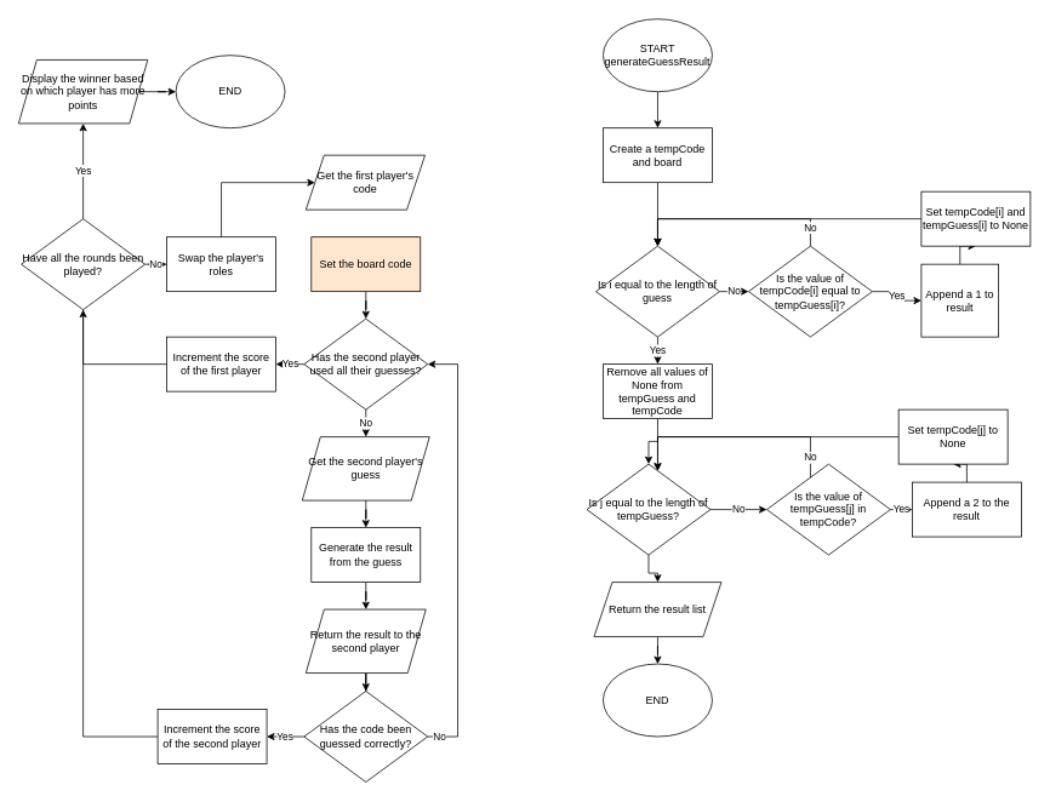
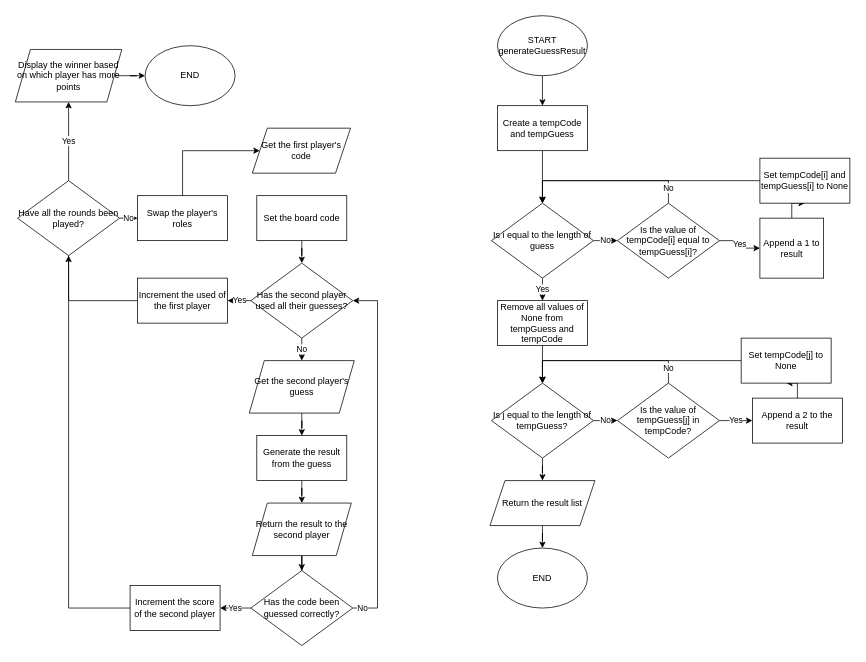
- <mxCell id="41" value="Create a tempCode and board" style="rounded=0;whiteSpace=wrap;html=1;" vertex="1" parent="1"><mxGeometry x="663" y="140" width="120" height="60" as="geometry" /></mxCell>
+ <mxCell id="41" value="Create a tempCode and tempGuess" style="rounded=0;whiteSpace=wrap;html=1;" vertex="1" parent="1"><mxGeometry x="663" y="140" width="120" height="60" as="geometry" /></mxCell>
- <mxCell id="5" value="Set the board code" style="rounded=0;whiteSpace=wrap;html=1;fillColor=#ffe6cc;" parent="1" vertex="1"><mxGeometry x="342" y="260" width="120" height="60" as="geometry" /></mxCell>
+ <mxCell id="5" value="Set the board code" style="rounded=0;whiteSpace=wrap;html=1;" parent="1" vertex="1"><mxGeometry x="342" y="260" width="120" height="60" as="geometry" /></mxCell>
- <mxCell id="19" value="Increment the score of the first player" style="rounded=0;whiteSpace=wrap;html=1;" parent="1" vertex="1"><mxGeometry x="183" y="370" width="120" height="60" as="geometry" /></mxCell>
+ <mxCell id="19" value="Increment the used of the first player" style="rounded=0;whiteSpace=wrap;html=1;" parent="1" vertex="1"><mxGeometry x="183" y="370" width="120" height="60" as="geometry" /></mxCell>
- <mxCell id="47" value="Is j equal to the length of tempGuess?" style="rhombus;whiteSpace=wrap;html=1;" vertex="1" parent="1"><mxGeometry x="645" y="510" width="136" height="100" as="geometry" /></mxCell>
+ <mxCell id="47" value="Is j equal to the length of tempGuess?" style="rhombus;whiteSpace=wrap;html=1;" vertex="1" parent="1"><mxGeometry x="655" y="510" width="136" height="100" as="geometry" /></mxCell>
- <mxCell id="49" value="Is the value of tempGuess[j] in tempCode?" style="rhombus;whiteSpace=wrap;html=1;" vertex="1" parent="1"><mxGeometry x="843" y="510" width="136" height="100" as="geometry" /></mxCell>
+ <mxCell id="49" value="Is the value of tempGuess[j] in tempCode?" style="rhombus;whiteSpace=wrap;html=1;" vertex="1" parent="1"><mxGeometry x="823" y="510" width="136" height="100" as="geometry" /></mxCell>
